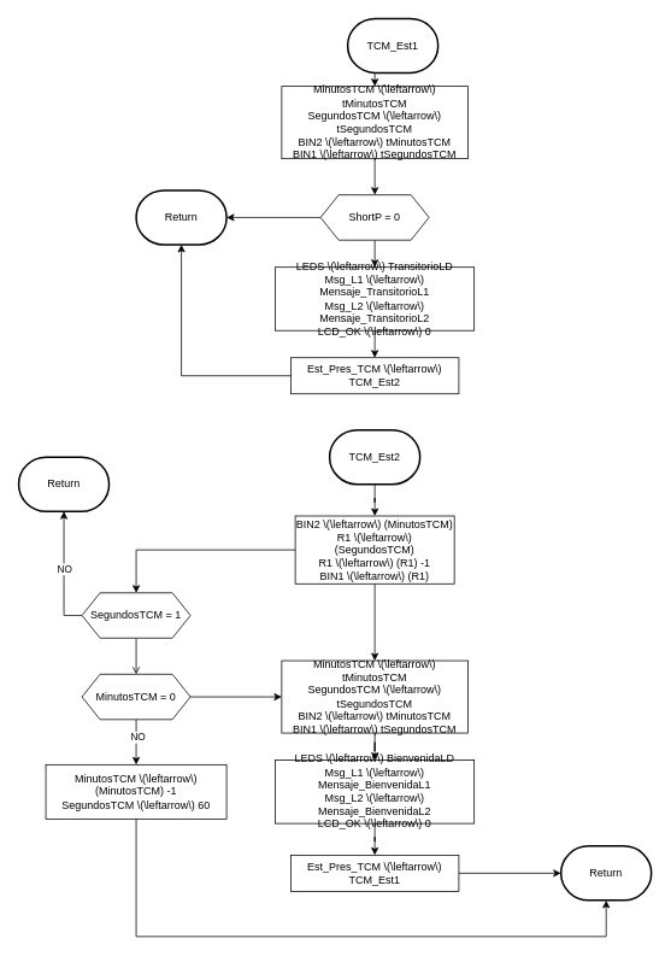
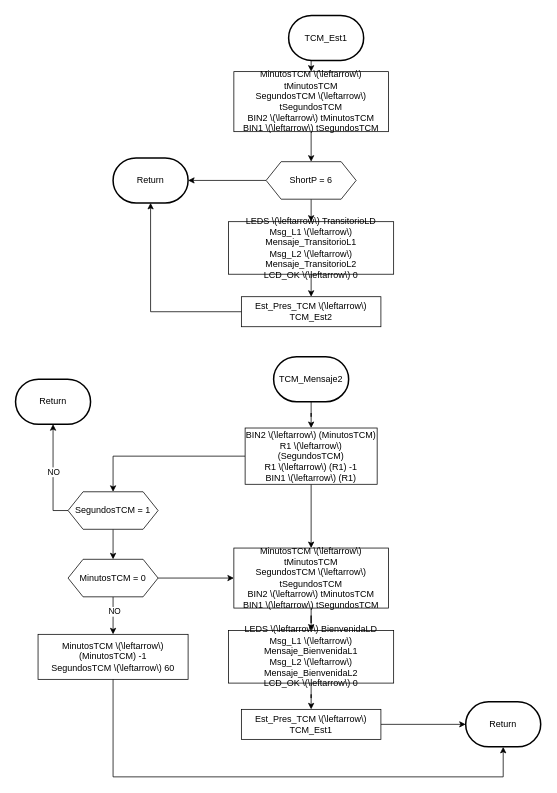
- <mxCell id="8" value="ShortP = 0" style="shape=hexagon;perimeter=hexagonPerimeter2;whiteSpace=wrap;html=1;fixedSize=1;" vertex="1" parent="1"><mxGeometry x="354" y="215" width="120" height="50" as="geometry" /></mxCell>
+ <mxCell id="8" value="ShortP = 6" style="shape=hexagon;perimeter=hexagonPerimeter2;whiteSpace=wrap;html=1;fixedSize=1;" vertex="1" parent="1"><mxGeometry x="354" y="215" width="120" height="50" as="geometry" /></mxCell>
- <mxCell id="15" value="TCM_Est2" style="strokeWidth=2;html=1;shape=mxgraph.flowchart.terminator;whiteSpace=wrap;" vertex="1" parent="1"><mxGeometry x="364" y="475" width="100" height="60" as="geometry" /></mxCell>
+ <mxCell id="15" value="TCM_Mensaje2" style="strokeWidth=2;html=1;shape=mxgraph.flowchart.terminator;whiteSpace=wrap;" vertex="1" parent="1"><mxGeometry x="364" y="475" width="100" height="60" as="geometry" /></mxCell>
- <mxCell id="19" style="edgeStyle=orthogonalEdgeStyle;rounded=0;orthogonalLoop=1;jettySize=auto;html=1;exitX=0.5;exitY=1;exitDx=0;exitDy=0;entryX=0.5;entryY=0;entryDx=0;entryDy=0;endArrow=open;" edge="1" parent="1" source="20" target="24"><mxGeometry relative="1" as="geometry" /></mxCell>
+ <mxCell id="19" style="edgeStyle=orthogonalEdgeStyle;rounded=0;orthogonalLoop=1;jettySize=auto;html=1;exitX=0.5;exitY=1;exitDx=0;exitDy=0;entryX=0.5;entryY=0;entryDx=0;entryDy=0;" edge="1" parent="1" source="20" target="24"><mxGeometry relative="1" as="geometry" /></mxCell>
